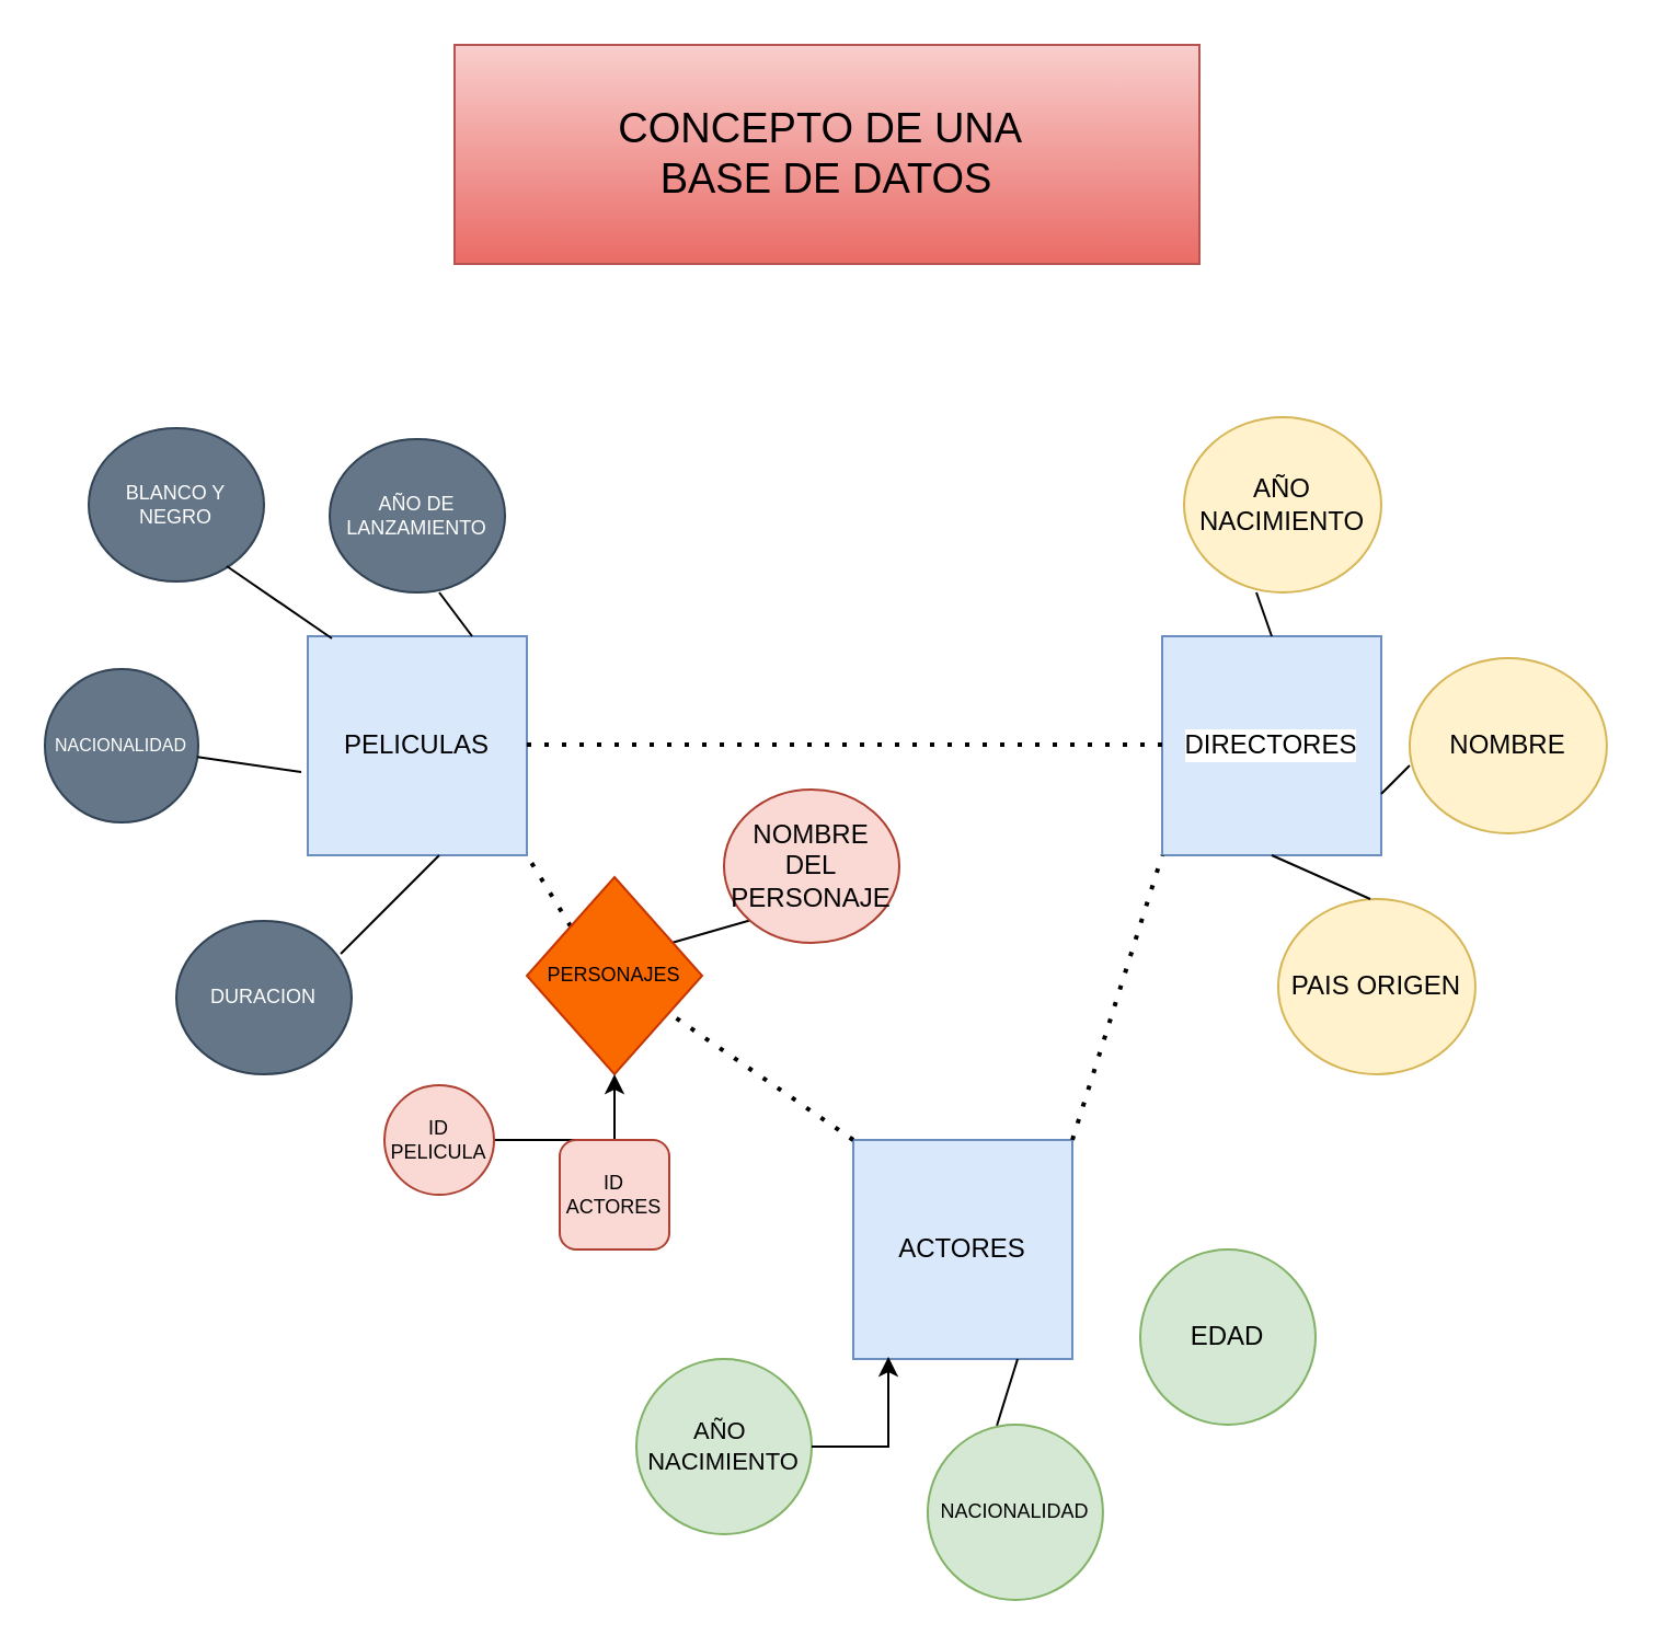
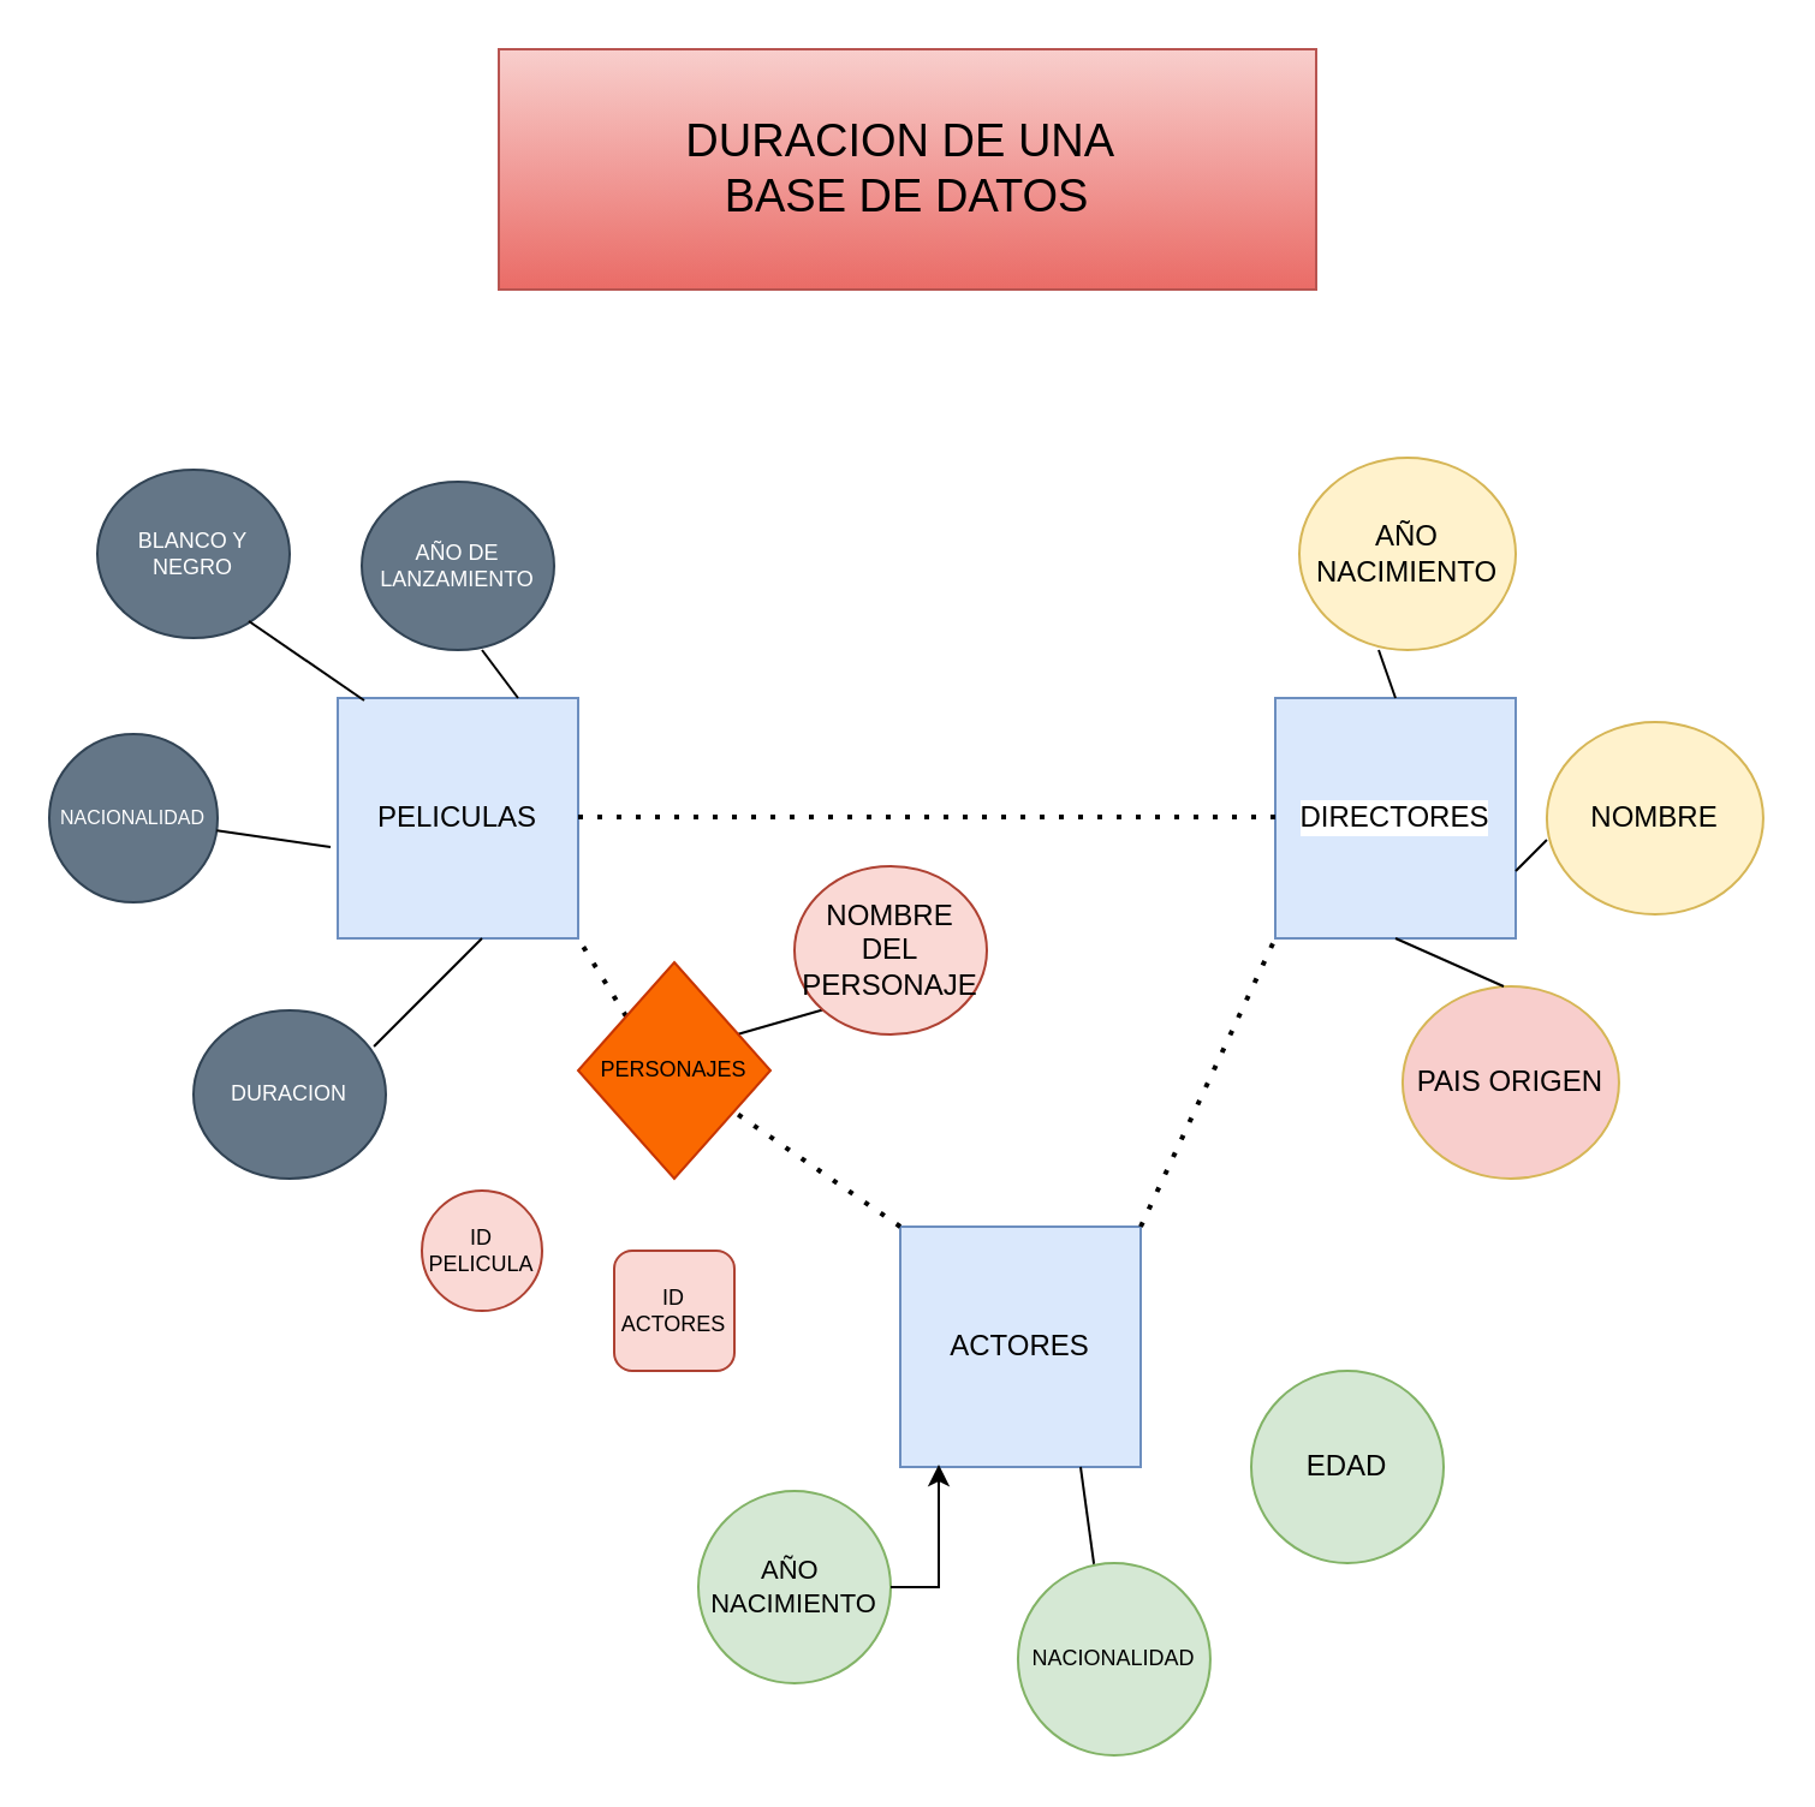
- <mxCell id="34" value="&lt;div&gt;CONCEPTO DE UNA&amp;nbsp;&lt;/div&gt;&lt;div&gt;BASE DE DATOS&lt;/div&gt;" style="rounded=0;whiteSpace=wrap;html=1;fontSize=19;fillColor=#f8cecc;strokeColor=#b85450;gradientColor=#ea6b66;" parent="1" vertex="1"><mxGeometry x="207" y="20" width="340" height="100" as="geometry" /></mxCell>
+ <mxCell id="34" value="&lt;div&gt;DURACION DE UNA&amp;nbsp;&lt;/div&gt;&lt;div&gt;BASE DE DATOS&lt;/div&gt;" style="rounded=0;whiteSpace=wrap;html=1;fontSize=19;fillColor=#f8cecc;strokeColor=#b85450;gradientColor=#ea6b66;" parent="1" vertex="1"><mxGeometry x="207" y="20" width="340" height="100" as="geometry" /></mxCell>
- <mxCell id="9" value="PAIS ORIGEN" style="ellipse;whiteSpace=wrap;html=1;fillColor=#fff2cc;strokeColor=#d6b656;" parent="1" vertex="1"><mxGeometry x="582.97" y="410" width="90" height="80" as="geometry" /></mxCell>
+ <mxCell id="9" value="PAIS ORIGEN" style="ellipse;whiteSpace=wrap;html=1;fillColor=#f8cecc;strokeColor=#d6b656;" parent="1" vertex="1"><mxGeometry x="582.97" y="410" width="90" height="80" as="geometry" /></mxCell>
- <mxCell id="28" value="" style="edgeStyle=orthogonalEdgeStyle;rounded=0;orthogonalLoop=1;jettySize=auto;html=1;" parent="1" source="29" target="26" edge="1"><mxGeometry relative="1" as="geometry" /></mxCell>
- <mxCell id="4" value="ACTORES" style="whiteSpace=wrap;html=1;aspect=fixed;fillColor=#dae8fc;strokeColor=#6c8ebf;" parent="1" vertex="1"><mxGeometry x="389" y="520" width="100" height="100" as="geometry" /></mxCell>
+ <mxCell id="4" value="ACTORES" style="whiteSpace=wrap;html=1;aspect=fixed;fillColor=#dae8fc;strokeColor=#6c8ebf;" parent="1" vertex="1"><mxGeometry x="374" y="510" width="100" height="100" as="geometry" /></mxCell>
